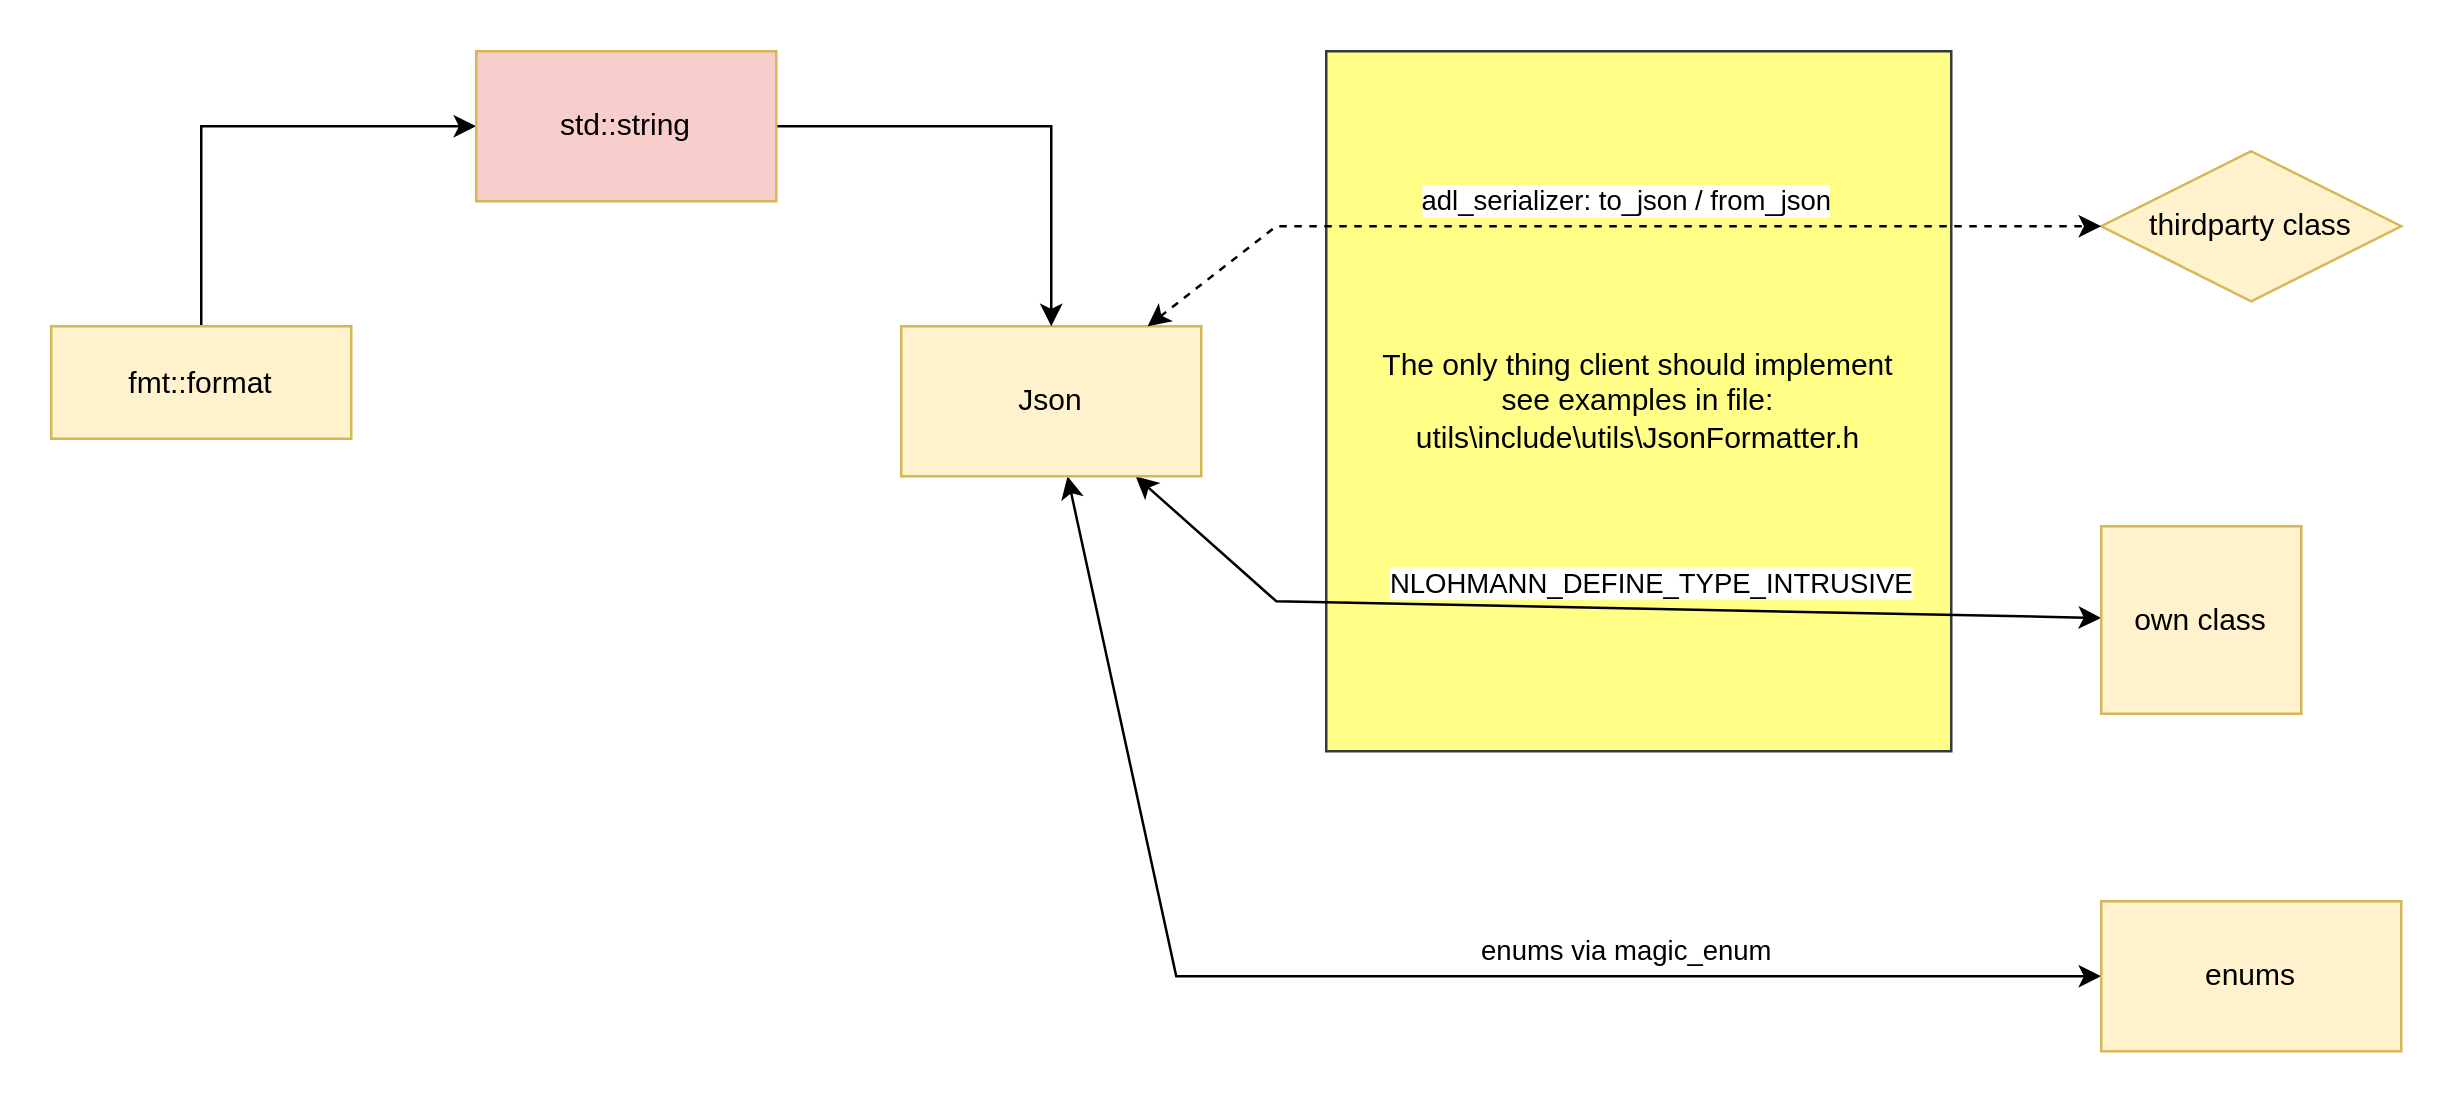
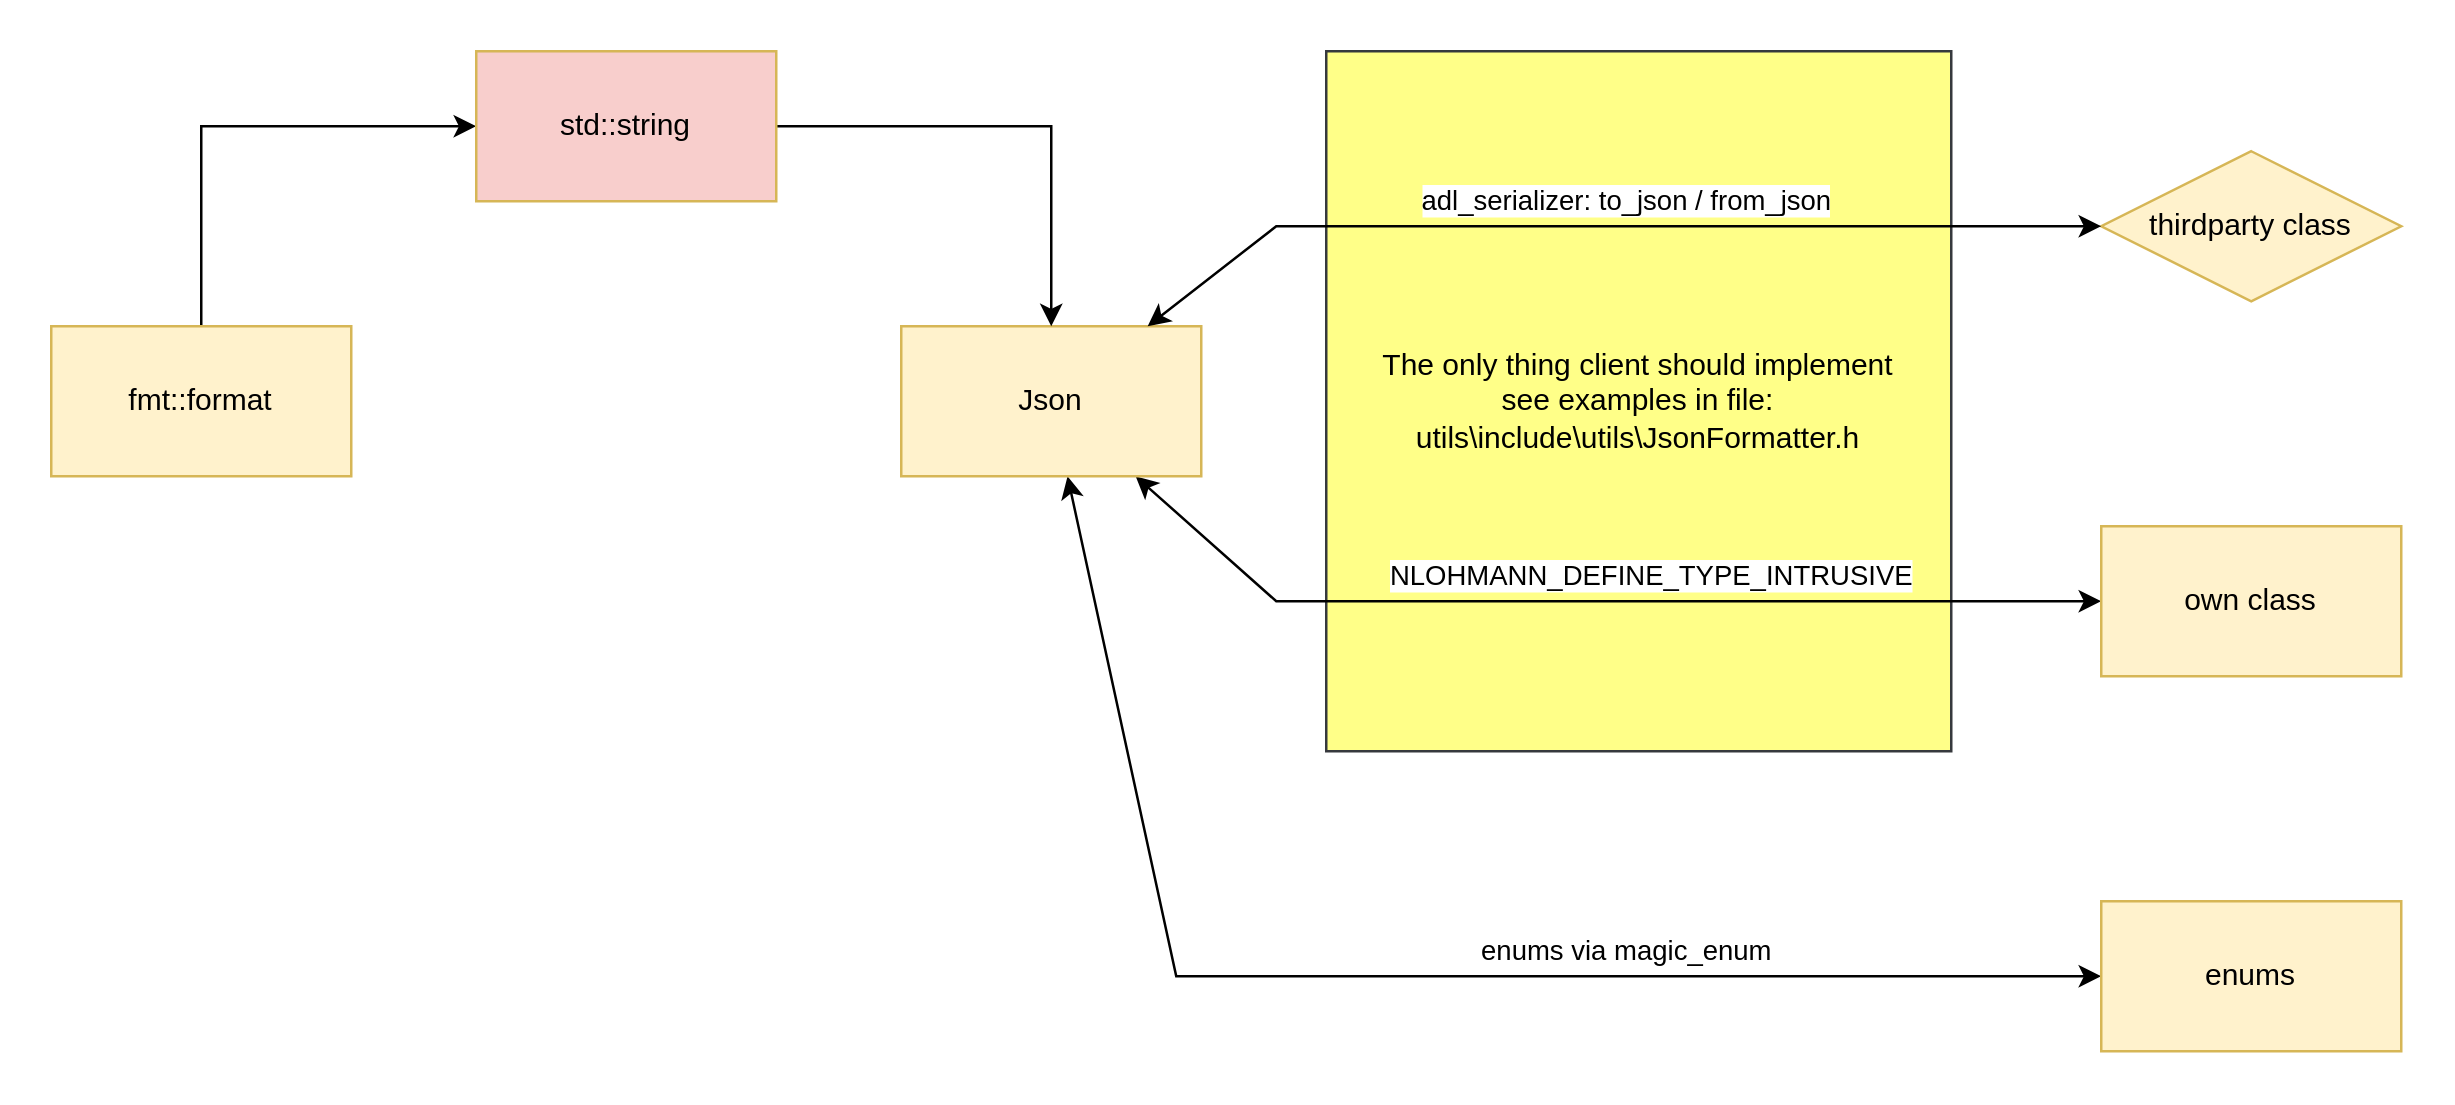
- <mxCell id="9" value="adl_serializer:&amp;nbsp;&lt;span style=&quot;border-color: var(--border-color);&quot;&gt;to_json /&amp;nbsp;&lt;/span&gt;&lt;span style=&quot;border-color: var(--border-color);&quot;&gt;from_json&lt;/span&gt;" style="rounded=0;orthogonalLoop=1;jettySize=auto;html=1;startArrow=classic;startFill=1;dashed=1;" edge="1" parent="1" source="5" target="6"><mxGeometry x="0.038" y="10" relative="1" as="geometry"><mxPoint x="500" y="150" as="sourcePoint" /><mxPoint x="560" y="150" as="targetPoint" /><Array as="points"><mxPoint x="510" y="90" /></Array><mxPoint as="offset" /></mxGeometry></mxCell>
+ <mxCell id="9" value="adl_serializer:&amp;nbsp;&lt;span style=&quot;border-color: var(--border-color);&quot;&gt;to_json /&amp;nbsp;&lt;/span&gt;&lt;span style=&quot;border-color: var(--border-color);&quot;&gt;from_json&lt;/span&gt;" style="rounded=0;orthogonalLoop=1;jettySize=auto;html=1;startArrow=classic;startFill=1;" edge="1" parent="1" source="5" target="6"><mxGeometry x="0.038" y="10" relative="1" as="geometry"><mxPoint x="500" y="150" as="sourcePoint" /><mxPoint x="560" y="150" as="targetPoint" /><Array as="points"><mxPoint x="510" y="90" /></Array><mxPoint as="offset" /></mxGeometry></mxCell>
- <mxCell id="8" value="fmt::format" style="rounded=0;whiteSpace=wrap;html=1;fillColor=#fff2cc;strokeColor=#d6b656;" vertex="1" parent="1"><mxGeometry x="20" y="130" width="120" height="45" as="geometry" /></mxCell>
+ <mxCell id="8" value="fmt::format" style="rounded=0;whiteSpace=wrap;html=1;fillColor=#fff2cc;strokeColor=#d6b656;" vertex="1" parent="1"><mxGeometry x="20" y="130" width="120" height="60" as="geometry" /></mxCell>
- <mxCell id="12" value="own class" style="rounded=0;whiteSpace=wrap;html=1;fillColor=#fff2cc;strokeColor=#d6b656;" vertex="1" parent="1"><mxGeometry x="840" y="210" width="80" height="75" as="geometry" /></mxCell>
+ <mxCell id="12" value="own class" style="rounded=0;whiteSpace=wrap;html=1;fillColor=#fff2cc;strokeColor=#d6b656;" vertex="1" parent="1"><mxGeometry x="840" y="210" width="120" height="60" as="geometry" /></mxCell>
